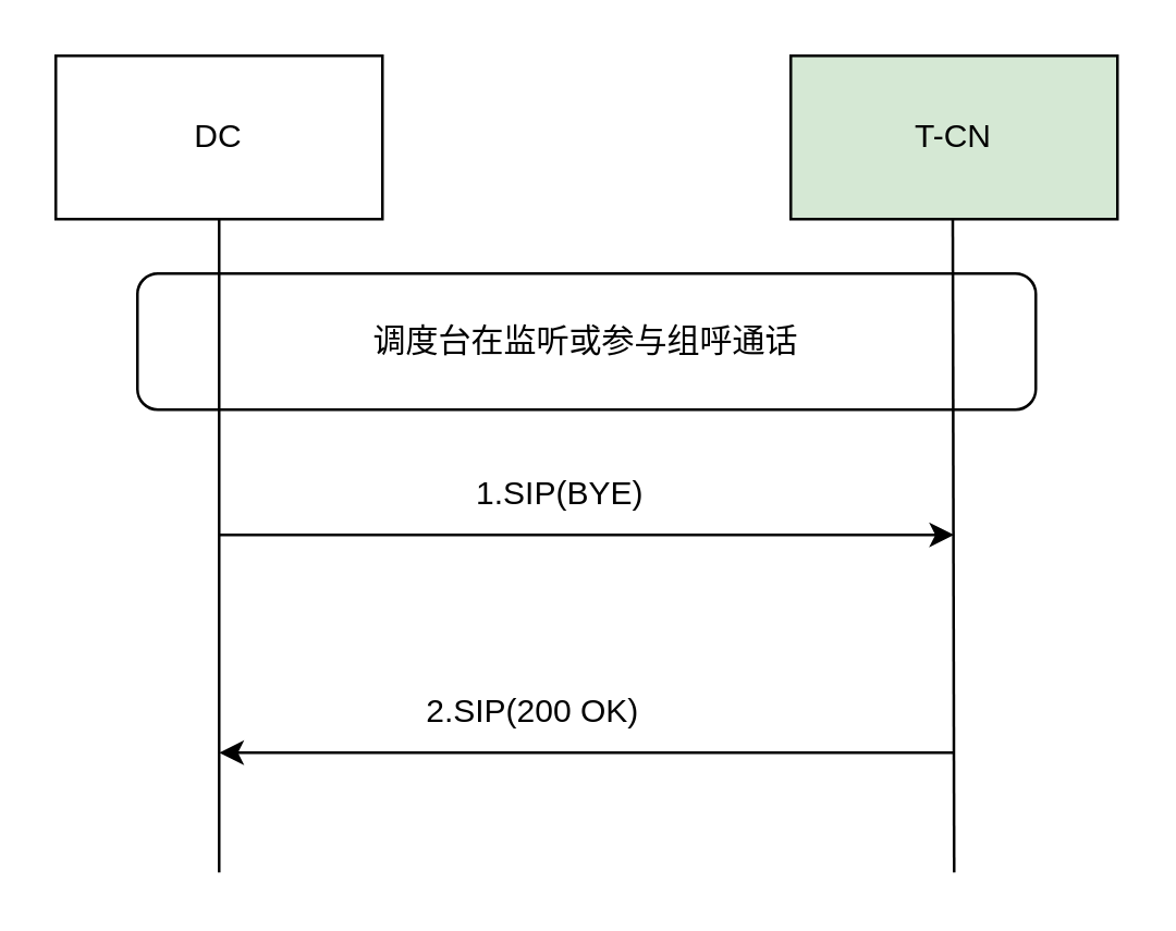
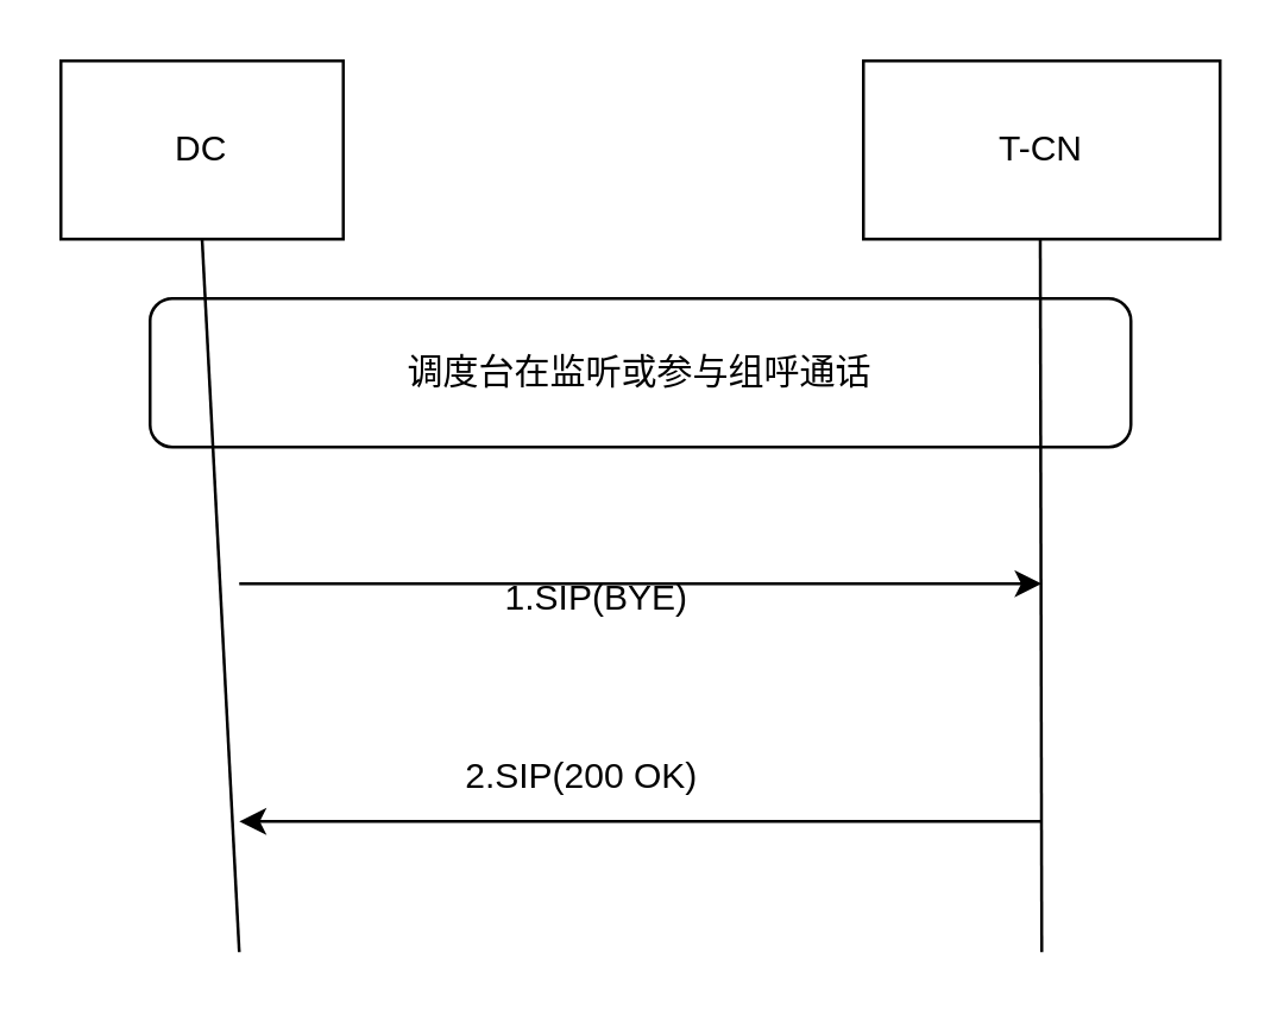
- <mxCell id="3" value="DC" style="rounded=0;whiteSpace=wrap;html=1;" vertex="1" parent="1"><mxGeometry x="20" y="20" width="120" height="60" as="geometry" /></mxCell>
+ <mxCell id="3" value="DC" style="rounded=0;whiteSpace=wrap;html=1;" vertex="1" parent="1"><mxGeometry x="20" y="20" width="95" height="60" as="geometry" /></mxCell>
- <mxCell id="4" value="T-CN" style="rounded=0;whiteSpace=wrap;html=1;fillColor=#d5e8d4;" vertex="1" parent="1"><mxGeometry x="290" y="20" width="120" height="60" as="geometry" /></mxCell>
+ <mxCell id="4" value="T-CN" style="rounded=0;whiteSpace=wrap;html=1;" vertex="1" parent="1"><mxGeometry x="290" y="20" width="120" height="60" as="geometry" /></mxCell>
- <mxCell id="8" value="1.SIP(BYE)" style="text;html=1;align=center;verticalAlign=middle;resizable=0;points=[];autosize=1;strokeColor=none;fillColor=none;" vertex="1" parent="1"><mxGeometry x="165" y="166" width="80" height="30" as="geometry" /></mxCell>
+ <mxCell id="8" value="1.SIP(BYE)" style="text;html=1;align=center;verticalAlign=middle;resizable=0;points=[];autosize=1;strokeColor=none;fillColor=none;" vertex="1" parent="1"><mxGeometry x="160" y="186" width="80" height="30" as="geometry" /></mxCell>
